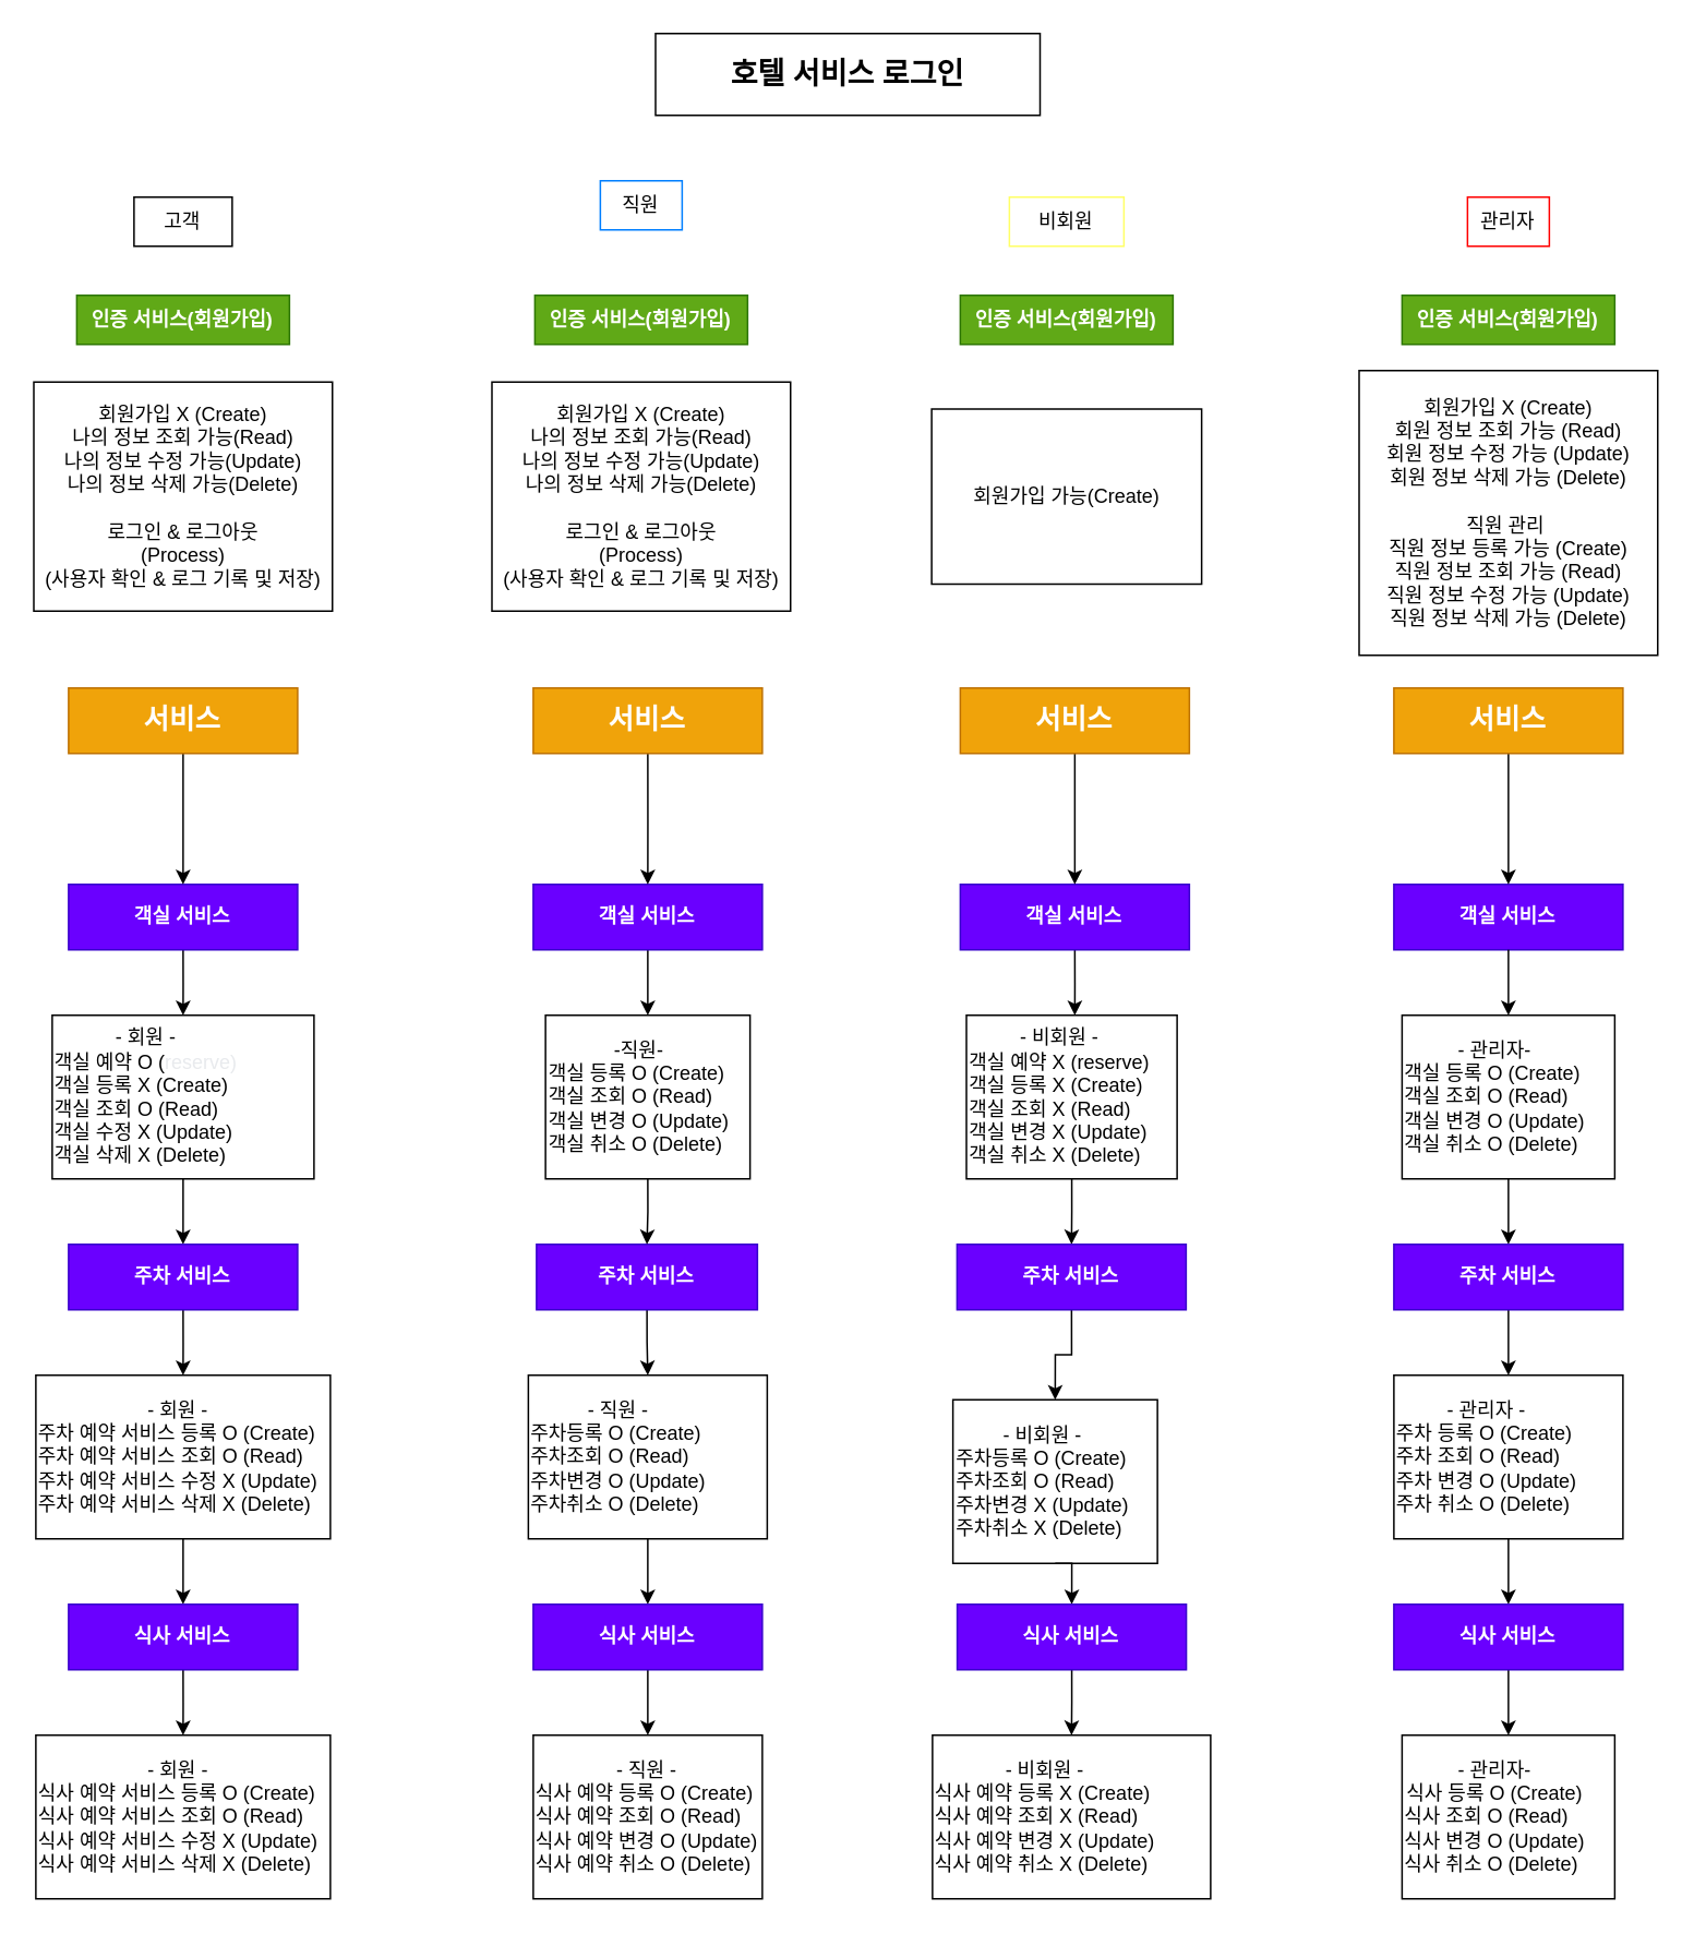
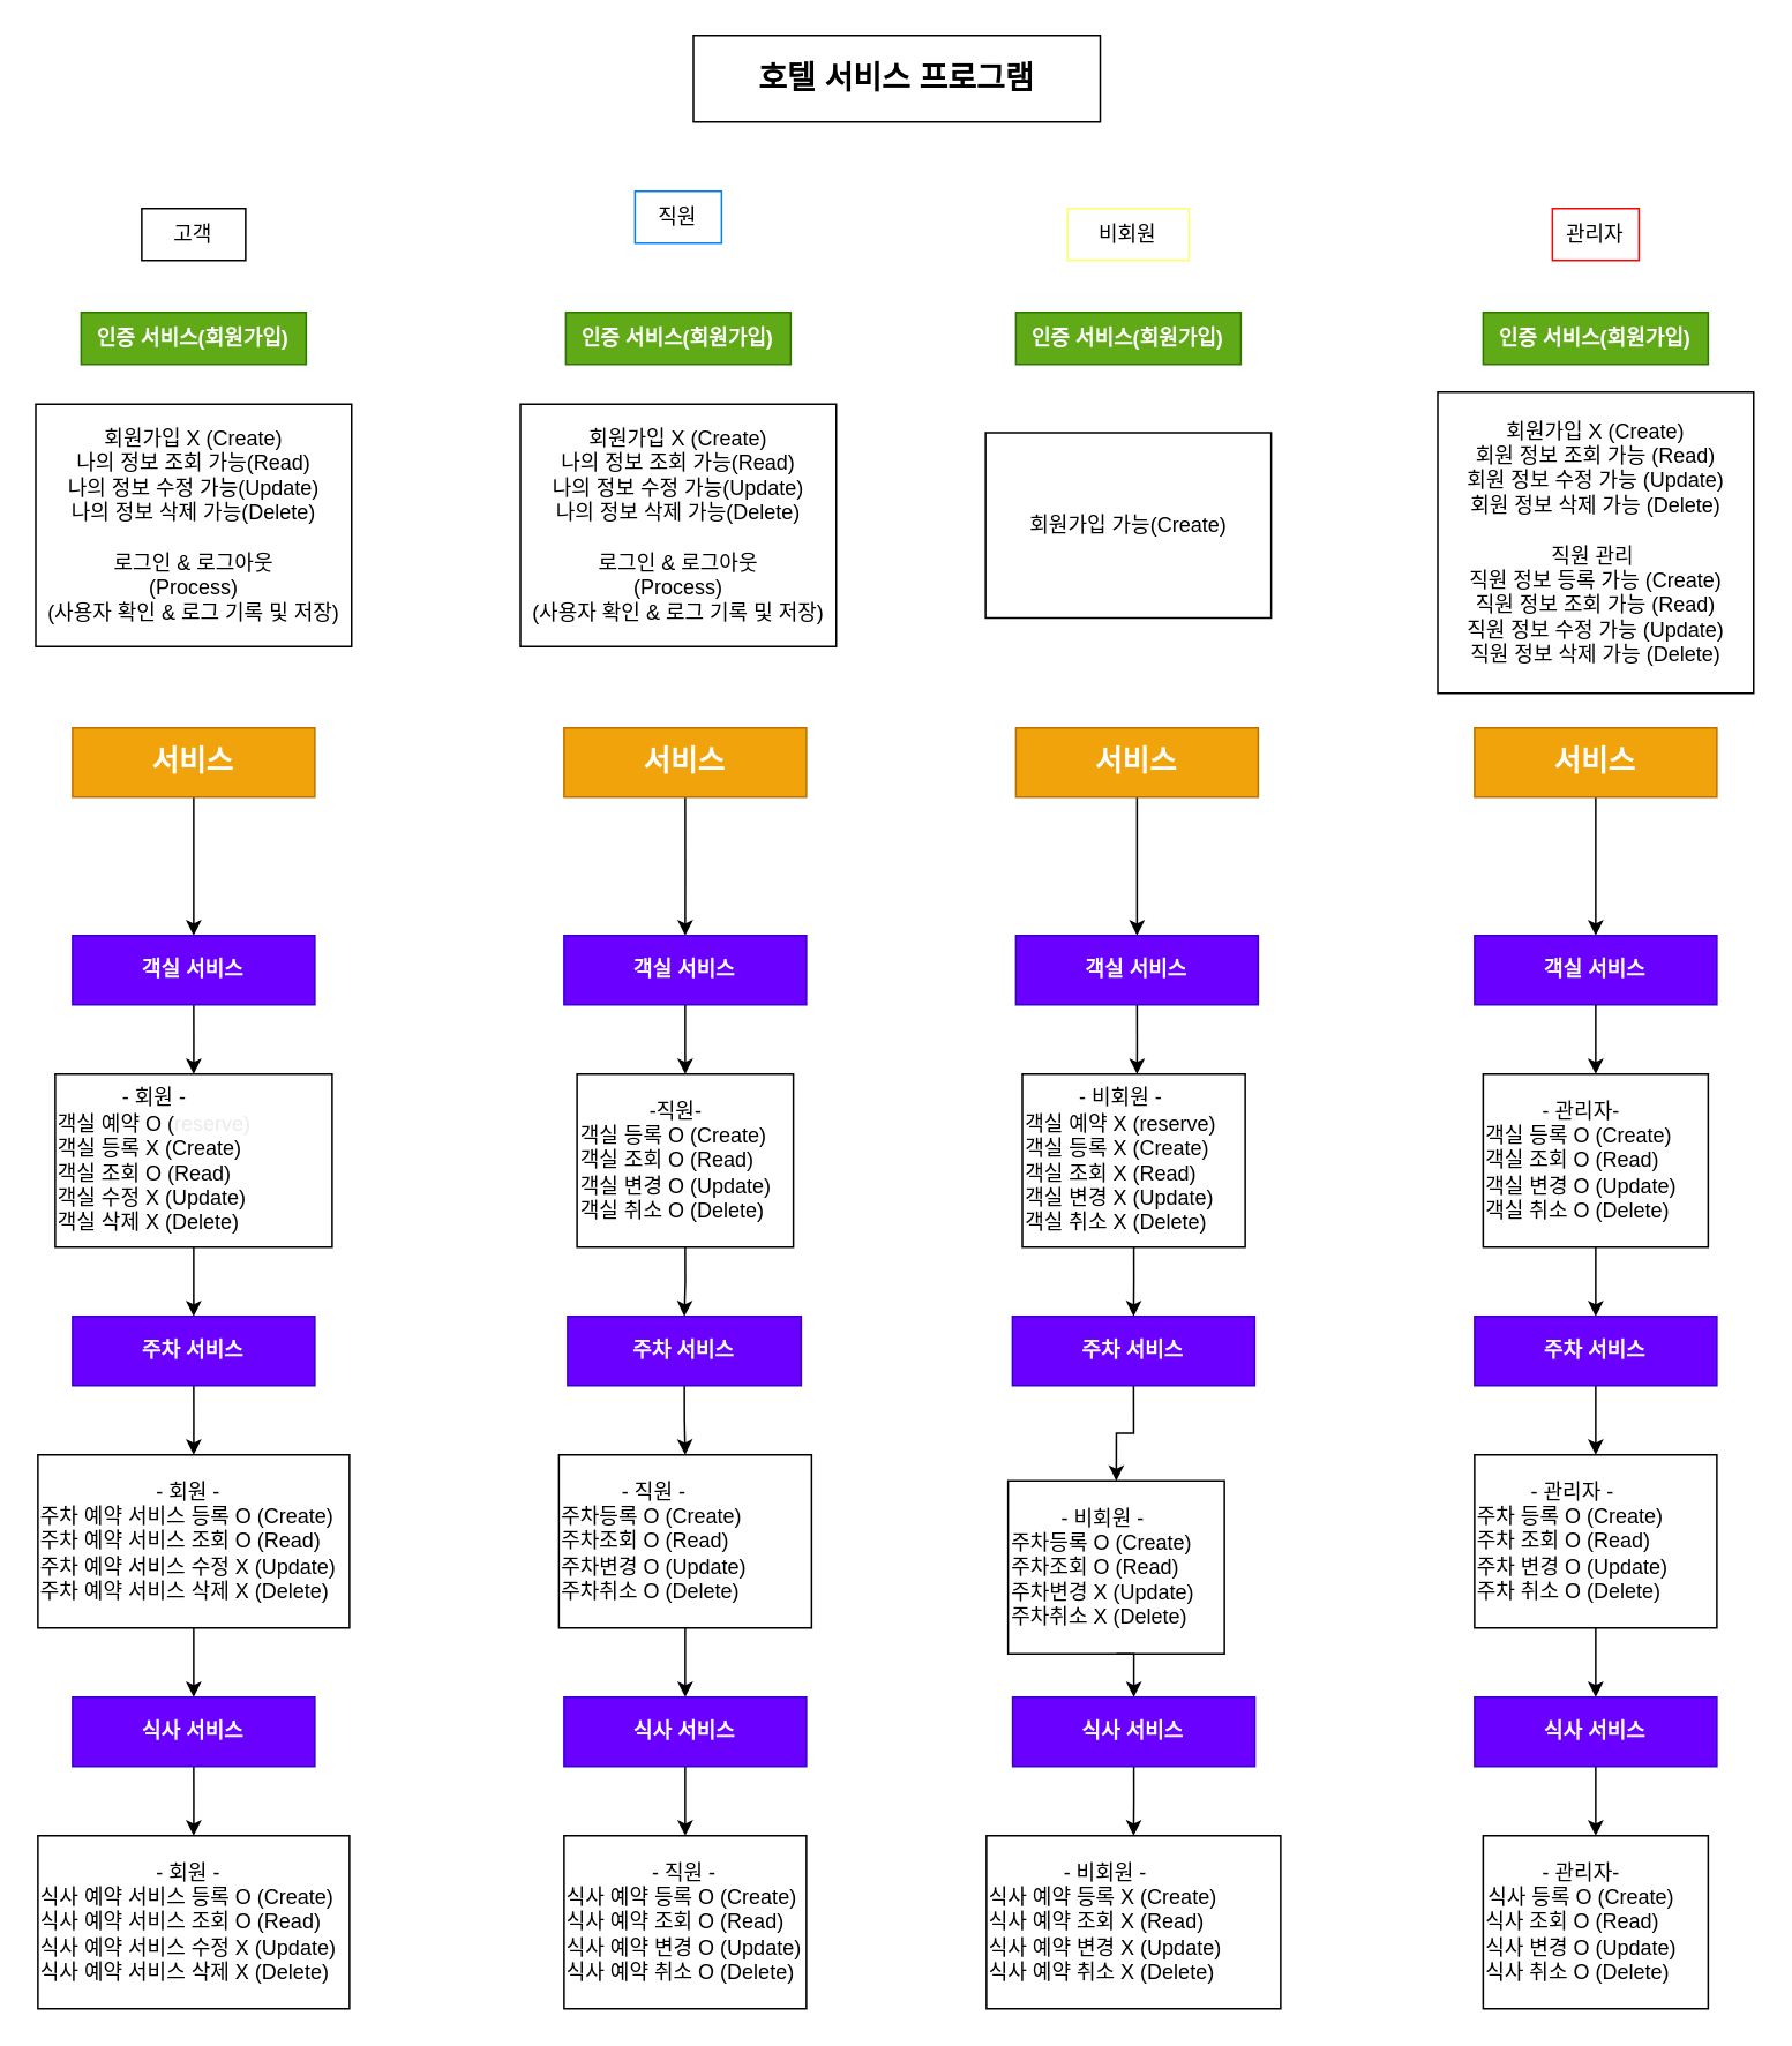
- <mxCell id="2" value="호텔 서비스 로그인" style="rounded=0;whiteSpace=wrap;html=1;fontSize=18;fontStyle=1" vertex="1" parent="1"><mxGeometry x="400" y="20" width="235" height="50" as="geometry" /></mxCell>
+ <mxCell id="2" value="호텔 서비스 프로그램" style="rounded=0;whiteSpace=wrap;html=1;fontSize=18;fontStyle=1" vertex="1" parent="1"><mxGeometry x="400" y="20" width="235" height="50" as="geometry" /></mxCell>
